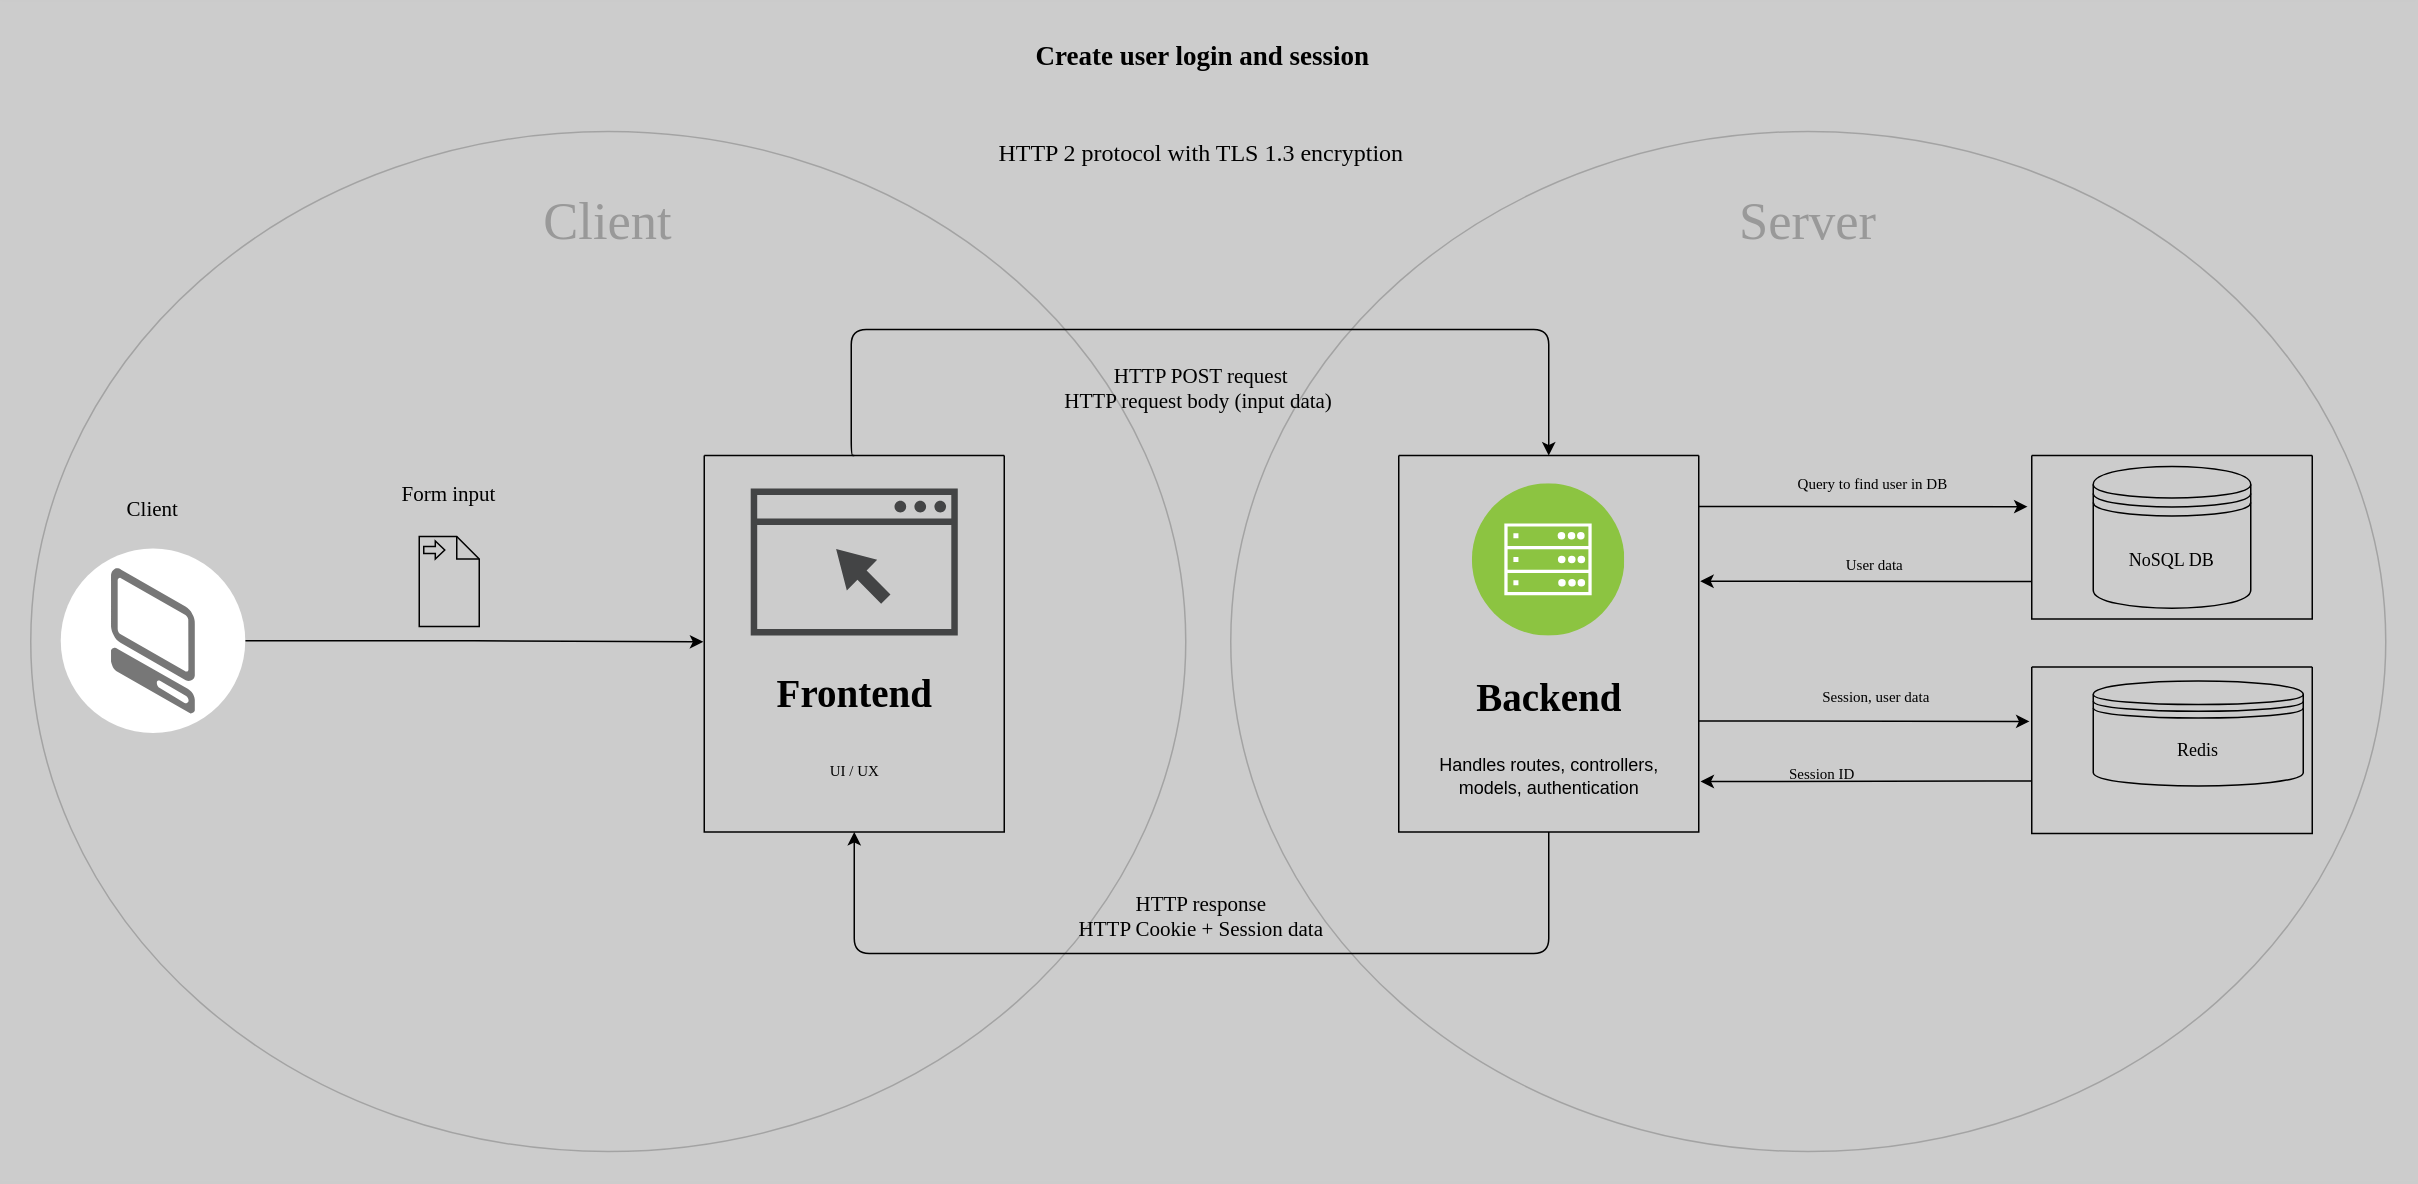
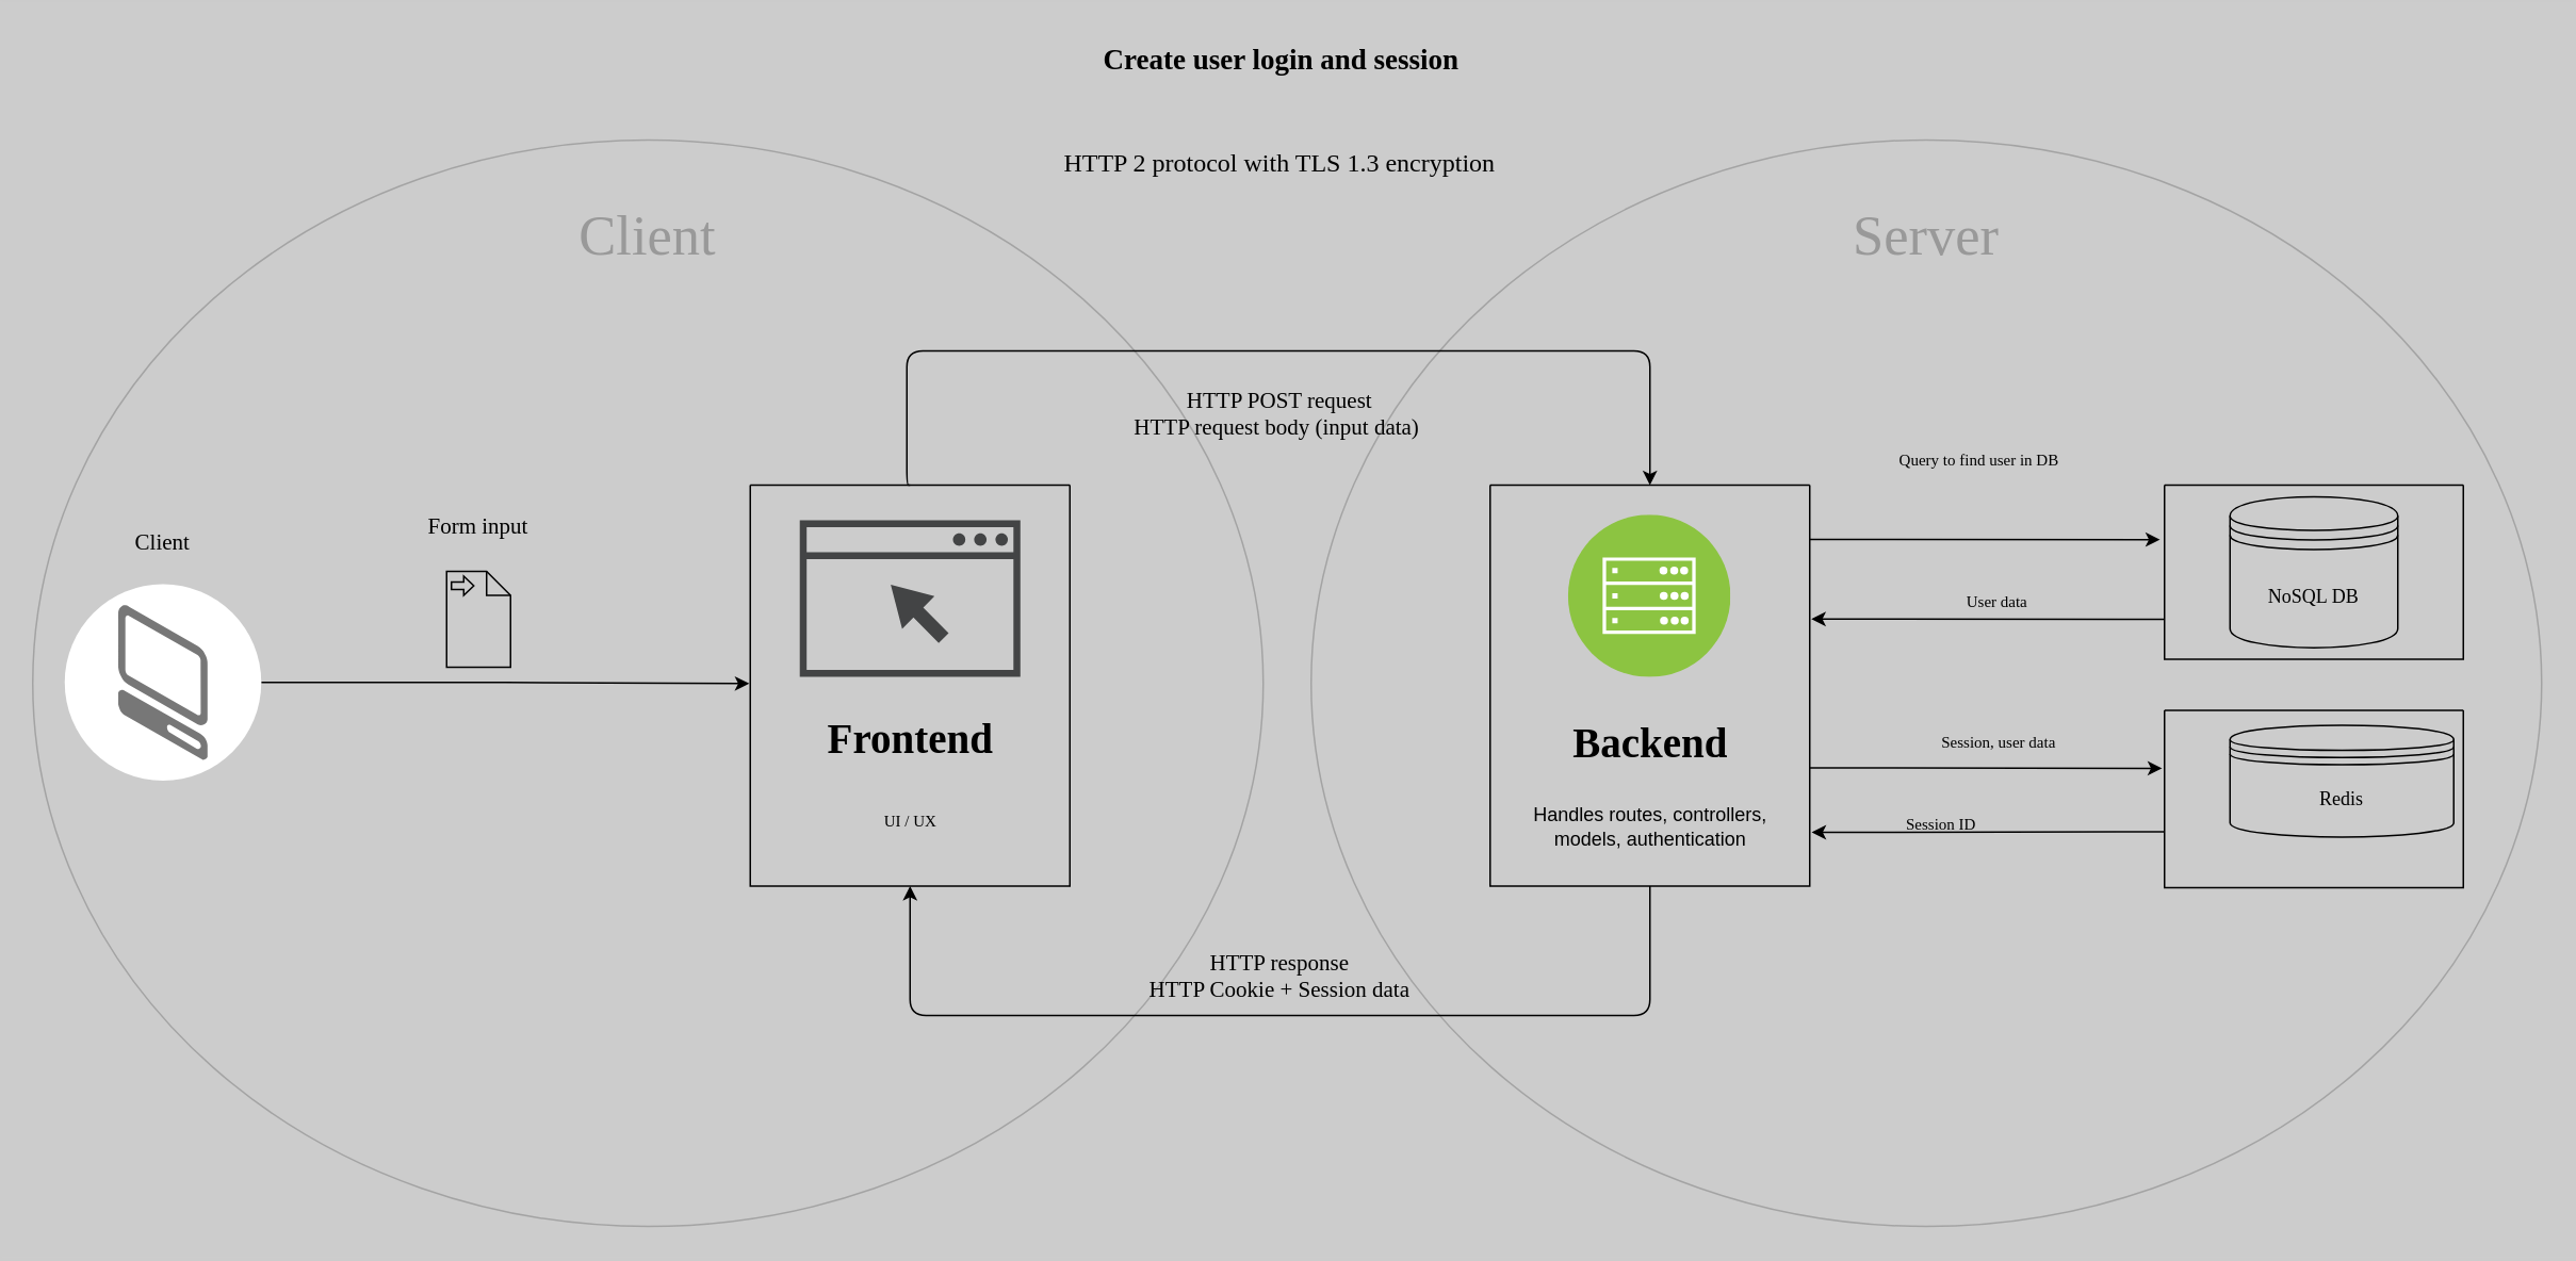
- <mxCell id="27" value="&lt;span style=&quot;font-size: 10px;&quot;&gt;Query to find user in DB&amp;nbsp;&lt;/span&gt;" style="text;html=1;align=center;verticalAlign=middle;resizable=0;points=[];autosize=1;strokeColor=none;fillColor=none;fontSize=18;fontFamily=Lucida Console;rounded=1;" parent="1" vertex="1"><mxGeometry x="1164.5" y="303" width="169" height="34" as="geometry" /></mxCell>
+ <mxCell id="27" value="&lt;span style=&quot;font-size: 10px;&quot;&gt;Query to find user in DB&amp;nbsp;&lt;/span&gt;" style="text;html=1;align=center;verticalAlign=middle;resizable=0;points=[];autosize=1;strokeColor=none;fillColor=none;fontSize=18;fontFamily=Lucida Console;rounded=1;" parent="1" vertex="1"><mxGeometry x="1154.5" y="268" width="169" height="34" as="geometry" /></mxCell>
